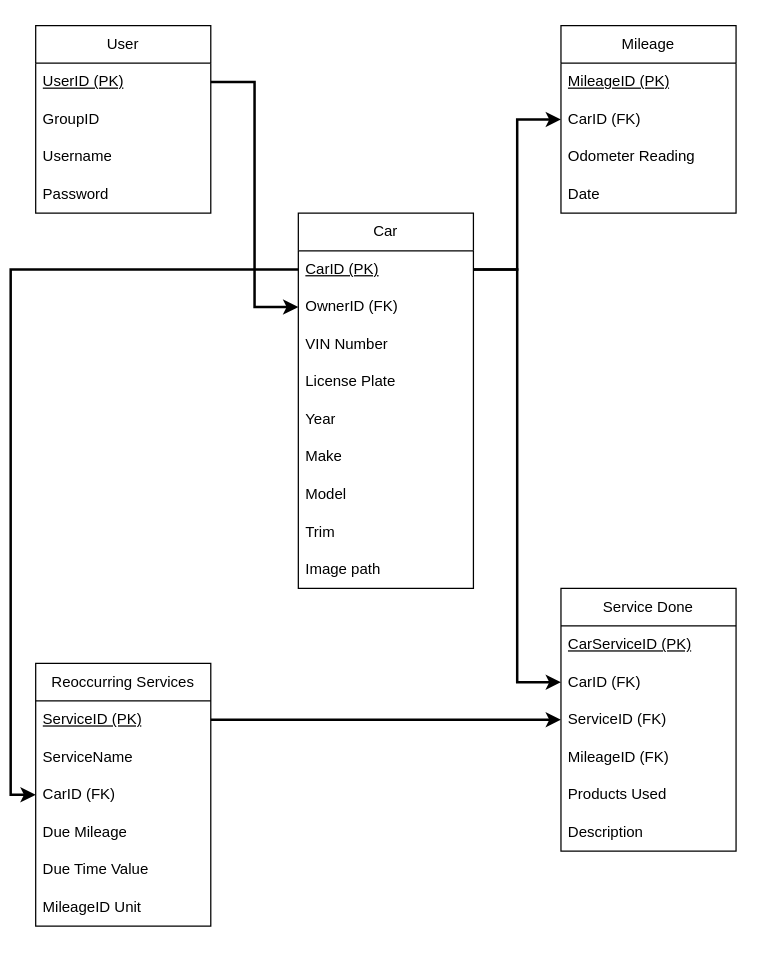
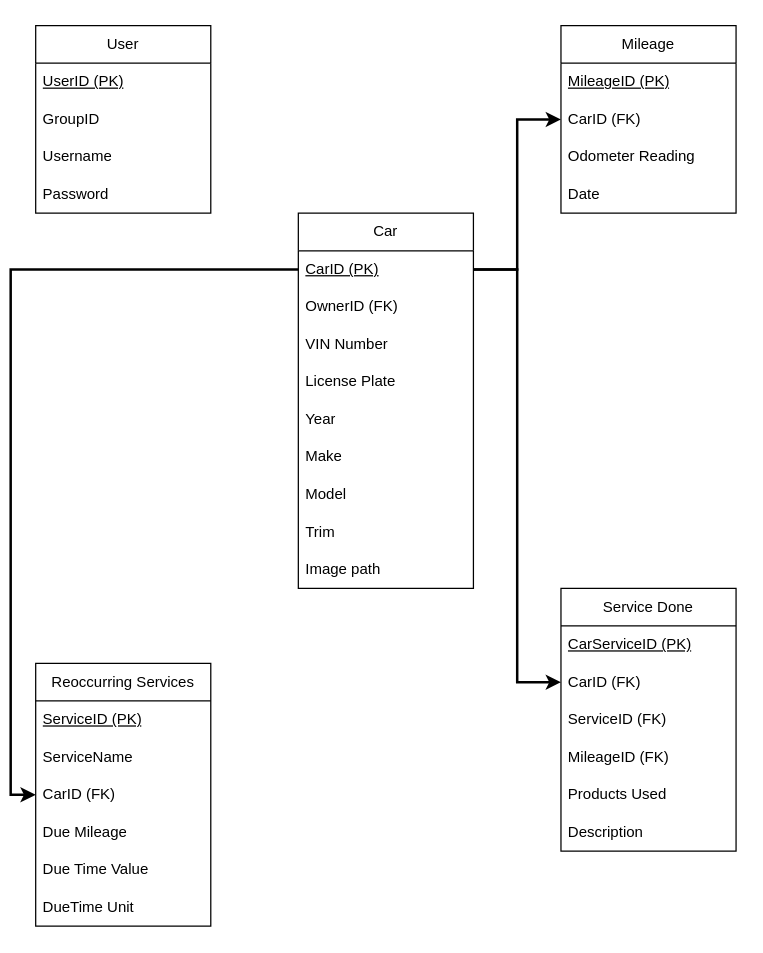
- <mxCell id="17" style="edgeStyle=orthogonalEdgeStyle;rounded=0;orthogonalLoop=1;jettySize=auto;html=1;exitX=1;exitY=0.5;exitDx=0;exitDy=0;entryX=0;entryY=0.5;entryDx=0;entryDy=0;strokeWidth=2;" parent="1" source="3" target="9" edge="1"><mxGeometry relative="1" as="geometry" /></mxCell>
- <mxCell id="39" style="edgeStyle=orthogonalEdgeStyle;rounded=0;orthogonalLoop=1;jettySize=auto;html=1;exitX=1;exitY=0.5;exitDx=0;exitDy=0;strokeWidth=2;" parent="1" source="19" target="34" edge="1"><mxGeometry relative="1" as="geometry" /></mxCell>
- <mxCell id="24" value="MileageID Unit" style="text;strokeColor=none;fillColor=none;align=left;verticalAlign=middle;spacingLeft=4;spacingRight=4;overflow=hidden;points=[[0,0.5],[1,0.5]];portConstraint=eastwest;rotatable=0;whiteSpace=wrap;html=1;" parent="18" vertex="1"><mxGeometry y="180" width="140" height="30" as="geometry" /></mxCell>
+ <mxCell id="24" value="DueTime Unit" style="text;strokeColor=none;fillColor=none;align=left;verticalAlign=middle;spacingLeft=4;spacingRight=4;overflow=hidden;points=[[0,0.5],[1,0.5]];portConstraint=eastwest;rotatable=0;whiteSpace=wrap;html=1;" parent="18" vertex="1"><mxGeometry y="180" width="140" height="30" as="geometry" /></mxCell>
